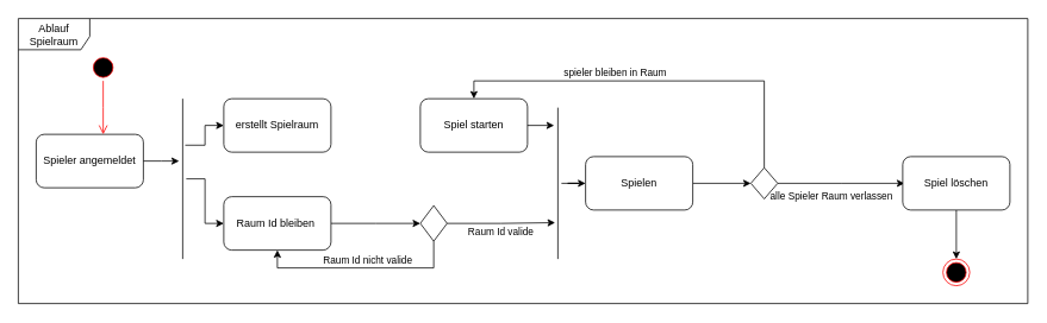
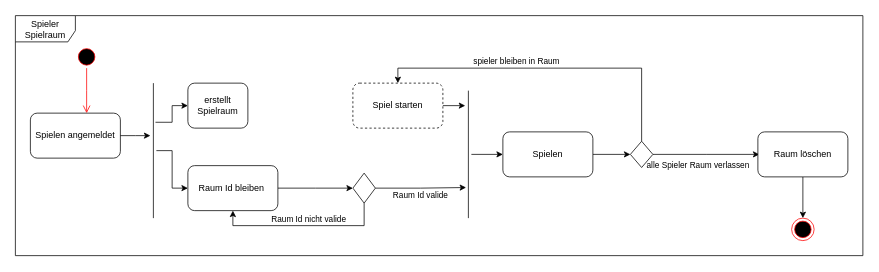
- <mxCell id="2" value="Ablauf Spielraum" style="shape=umlFrame;whiteSpace=wrap;html=1;pointerEvents=0;width=80;height=35;" vertex="1" parent="1"><mxGeometry x="20" y="20" width="1130" height="320" as="geometry" /></mxCell>
+ <mxCell id="2" value="Spieler Spielraum" style="shape=umlFrame;whiteSpace=wrap;html=1;pointerEvents=0;width=80;height=35;" vertex="1" parent="1"><mxGeometry x="20" y="20" width="1130" height="320" as="geometry" /></mxCell>
- <mxCell id="4" value="erstellt Spielraum" style="whiteSpace=wrap;html=1;rounded=1;" vertex="1" parent="1"><mxGeometry x="250" y="110" width="120" height="60" as="geometry" /></mxCell>
+ <mxCell id="4" value="erstellt Spielraum" style="whiteSpace=wrap;html=1;rounded=1;" vertex="1" parent="1"><mxGeometry x="250" y="110" width="80" height="60" as="geometry" /></mxCell>
- <mxCell id="7" value="Spiel starten" style="whiteSpace=wrap;html=1;rounded=1;" vertex="1" parent="1"><mxGeometry x="470" y="110" width="120" height="60" as="geometry" /></mxCell>
+ <mxCell id="7" value="Spiel starten" style="whiteSpace=wrap;html=1;rounded=1;dashed=1;" vertex="1" parent="1"><mxGeometry x="470" y="110" width="120" height="60" as="geometry" /></mxCell>
- <mxCell id="3" value="Spieler angemeldet" style="rounded=1;whiteSpace=wrap;html=1;" vertex="1" parent="1"><mxGeometry x="40" y="150" width="120" height="60" as="geometry" /></mxCell>
+ <mxCell id="3" value="Spielen angemeldet" style="rounded=1;whiteSpace=wrap;html=1;" vertex="1" parent="1"><mxGeometry x="40" y="150" width="120" height="60" as="geometry" /></mxCell>
- <mxCell id="21" value="&lt;span style=&quot;text-align: left; background-color: rgb(255, 255, 255);&quot;&gt;Spielen&lt;/span&gt;" style="rounded=1;whiteSpace=wrap;html=1;" vertex="1" parent="1"><mxGeometry x="655" y="175" width="120" height="60" as="geometry" /></mxCell>
+ <mxCell id="21" value="&lt;span style=&quot;text-align: left; background-color: rgb(255, 255, 255);&quot;&gt;Spielen&lt;/span&gt;" style="rounded=1;whiteSpace=wrap;html=1;" vertex="1" parent="1"><mxGeometry x="670" y="175" width="120" height="60" as="geometry" /></mxCell>
- <mxCell id="27" value="Spiel löschen" style="rounded=1;whiteSpace=wrap;html=1;" vertex="1" parent="1"><mxGeometry x="1010" y="175" width="120" height="60" as="geometry" /></mxCell>
+ <mxCell id="27" value="Raum löschen" style="rounded=1;whiteSpace=wrap;html=1;" vertex="1" parent="1"><mxGeometry x="1010" y="175" width="120" height="60" as="geometry" /></mxCell>
